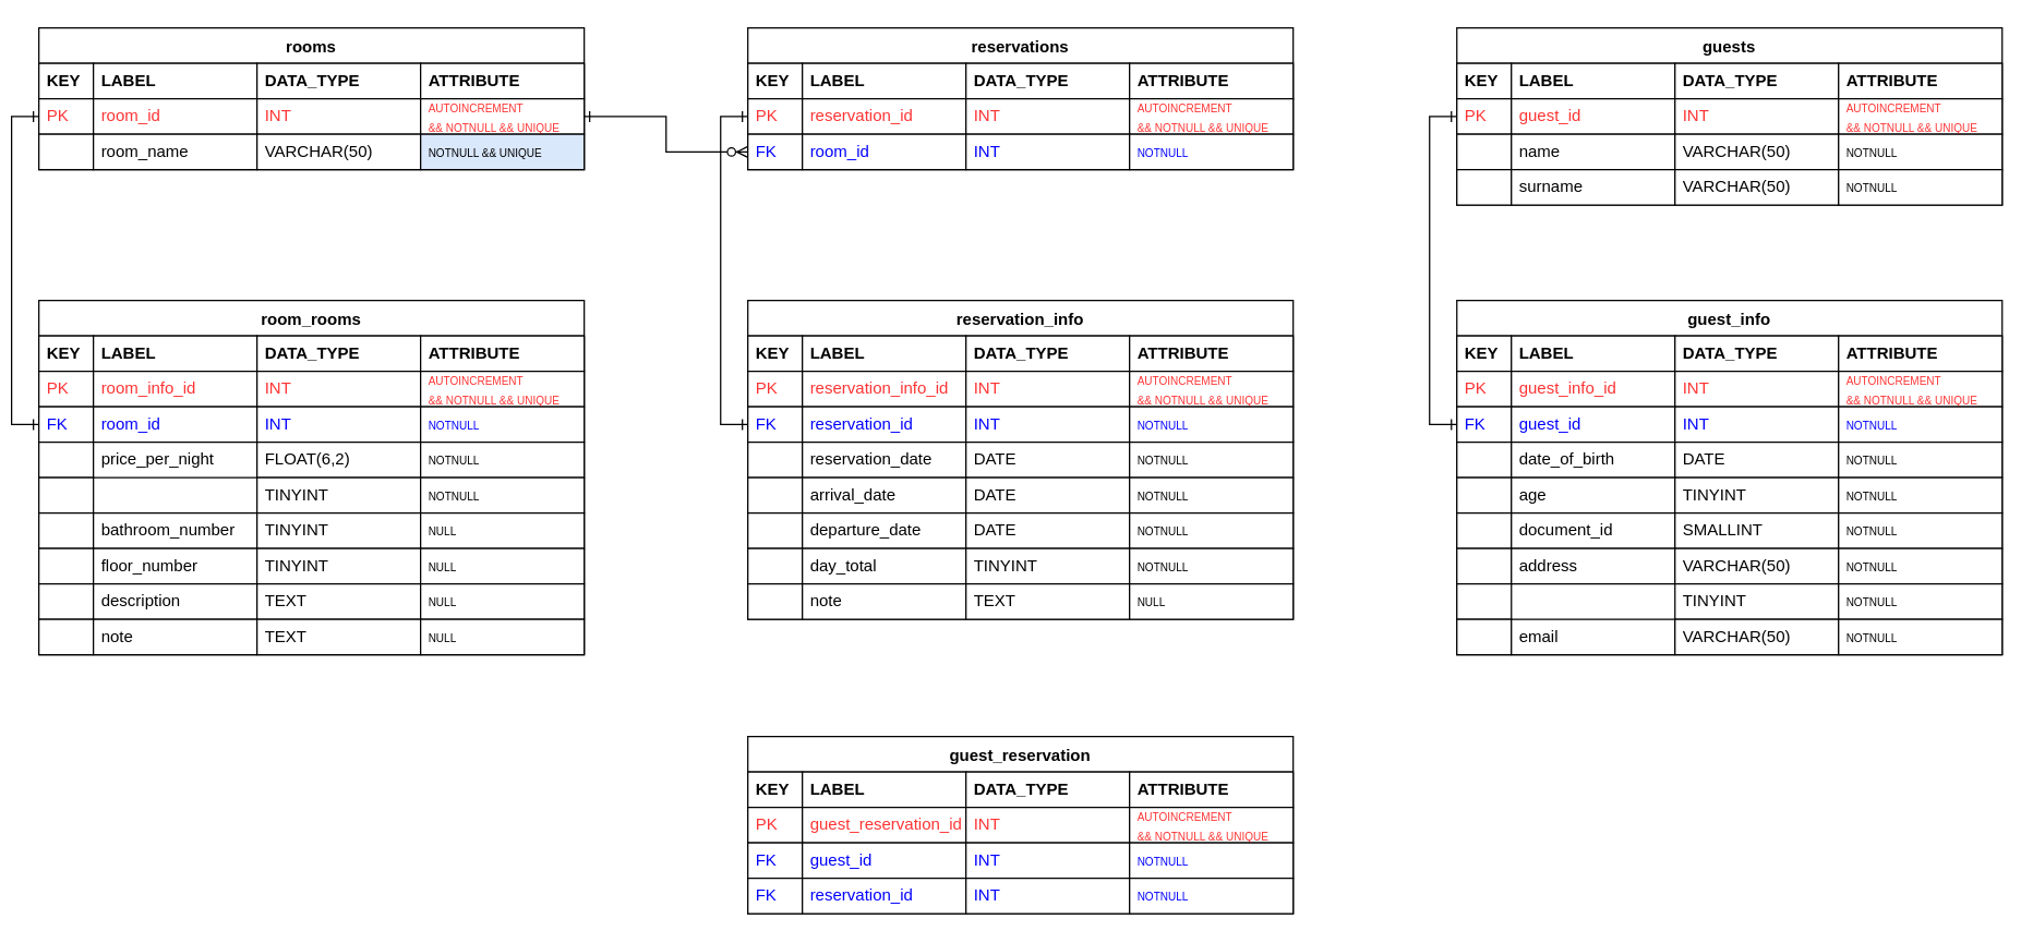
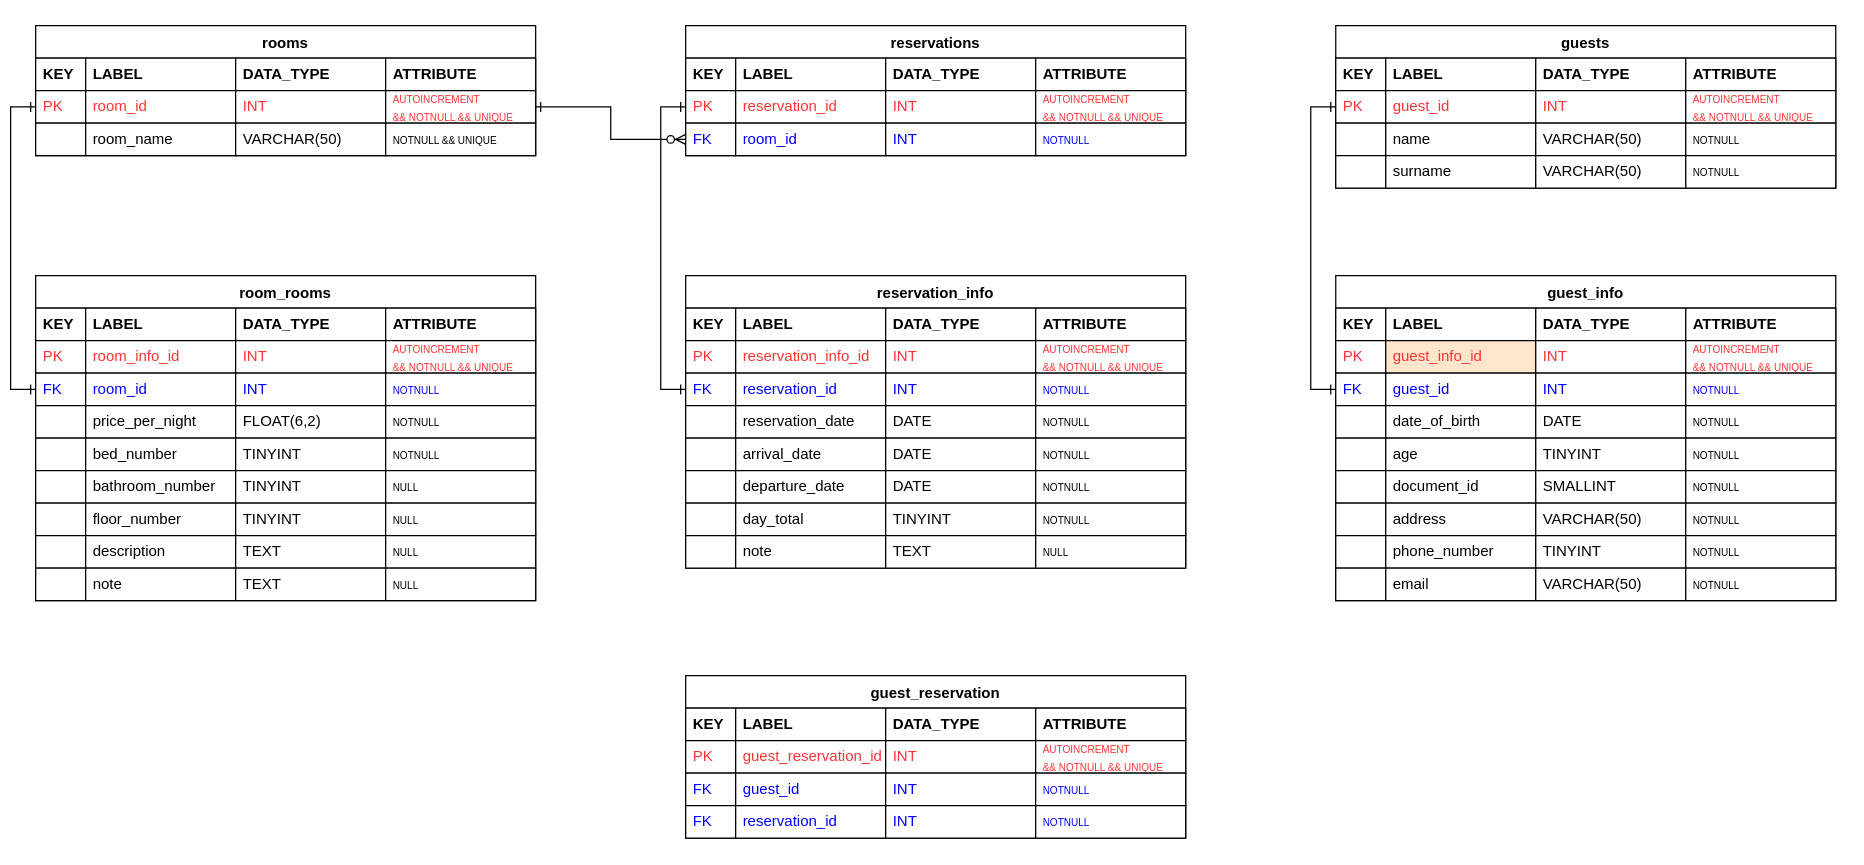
- <mxCell id="17" value="&lt;font style=&quot;font-size: 8px&quot;&gt;&lt;font color=&quot;#000000&quot; style=&quot;font-size: 8px&quot;&gt;NOTNULL &amp;amp;&amp;amp; UNIQUE&lt;/font&gt;&lt;/font&gt;" style="whiteSpace=wrap;html=1;shadow=0;strokeColor=#000000;fontColor=#0000FF;fillColor=#dae8fc;align=left;spacingLeft=4;" vertex="1" parent="13"><mxGeometry x="280" width="120" height="26" as="geometry" /></mxCell>
+ <mxCell id="17" value="&lt;font style=&quot;font-size: 8px&quot;&gt;&lt;font color=&quot;#000000&quot; style=&quot;font-size: 8px&quot;&gt;NOTNULL &amp;amp;&amp;amp; UNIQUE&lt;/font&gt;&lt;/font&gt;" style="whiteSpace=wrap;html=1;shadow=0;strokeColor=#000000;fontColor=#0000FF;fillColor=#ffffff;align=left;spacingLeft=4;" vertex="1" parent="13"><mxGeometry x="280" width="120" height="26" as="geometry" /></mxCell>
- <mxCell id="153" value="&lt;font&gt;guest_info_id&lt;/font&gt;" style="whiteSpace=wrap;html=1;shadow=0;strokeColor=#000000;fontColor=#FF3333;fillColor=#ffffff;align=left;spacingLeft=4;" vertex="1" parent="151"><mxGeometry x="40" width="120" height="26" as="geometry" /></mxCell>
+ <mxCell id="153" value="&lt;font&gt;guest_info_id&lt;/font&gt;" style="whiteSpace=wrap;html=1;shadow=0;strokeColor=#000000;fontColor=#FF3333;fillColor=#ffe6cc;align=left;spacingLeft=4;" vertex="1" parent="151"><mxGeometry x="40" width="120" height="26" as="geometry" /></mxCell>
+ <mxCell id="41" value="&lt;font color=&quot;#000000&quot;&gt;bed_number&lt;/font&gt;" style="whiteSpace=wrap;html=1;shadow=0;strokeColor=#000000;fontColor=#0000FF;fillColor=#ffffff;align=left;spacingLeft=4;" vertex="1" parent="39"><mxGeometry x="40" width="120" height="26" as="geometry" /></mxCell>
+ <mxCell id="183" value="&lt;font&gt;phone_number&lt;/font&gt;" style="whiteSpace=wrap;html=1;shadow=0;strokeColor=#000000;fontColor=#000000;fillColor=#ffffff;align=left;spacingLeft=4;" vertex="1" parent="181"><mxGeometry x="40" width="120" height="26" as="geometry" /></mxCell>
